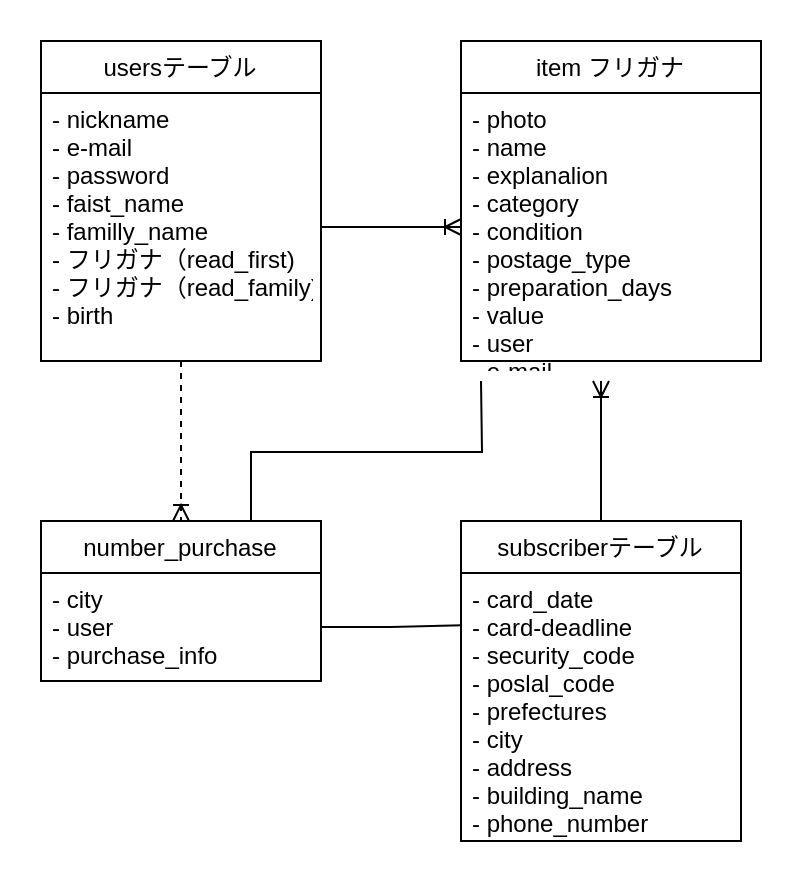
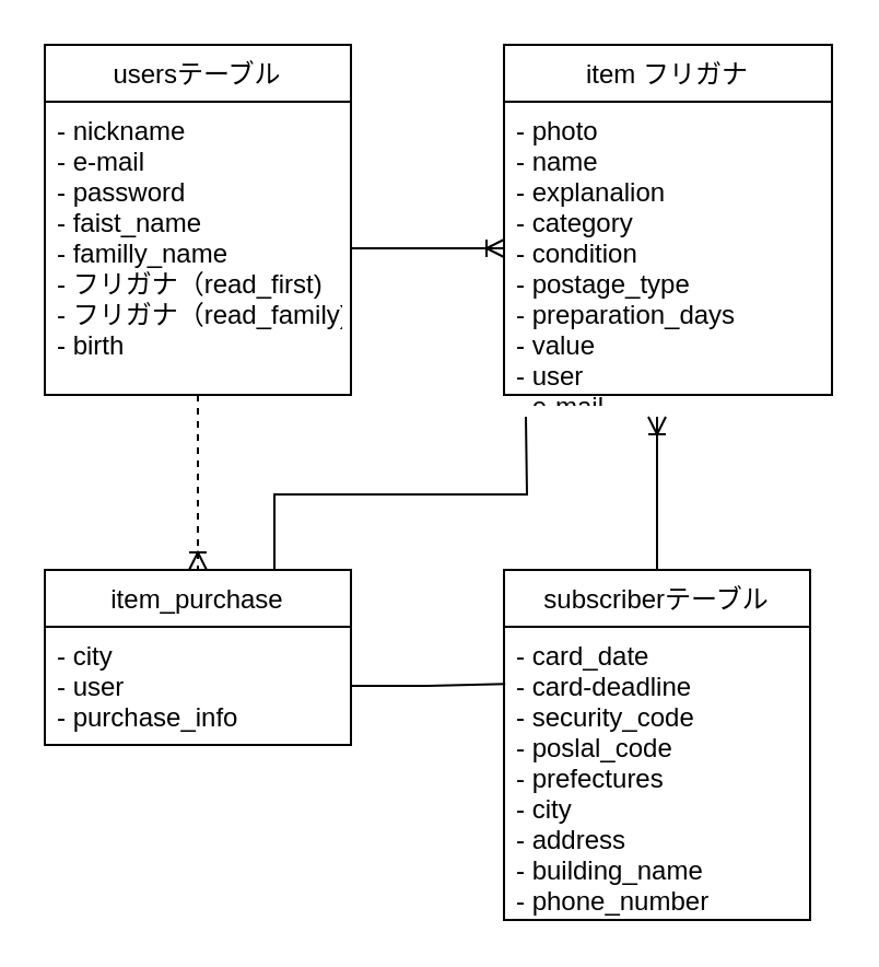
- <mxCell id="9" value="number_purchase" style="swimlane;fontStyle=0;childLayout=stackLayout;horizontal=1;startSize=26;fillColor=none;horizontalStack=0;resizeParent=1;resizeParentMax=0;resizeLast=0;collapsible=1;marginBottom=0;" parent="1" vertex="1"><mxGeometry x="20" y="260" width="140" height="80" as="geometry" /></mxCell>
+ <mxCell id="9" value="item_purchase" style="swimlane;fontStyle=0;childLayout=stackLayout;horizontal=1;startSize=26;fillColor=none;horizontalStack=0;resizeParent=1;resizeParentMax=0;resizeLast=0;collapsible=1;marginBottom=0;" parent="1" vertex="1"><mxGeometry x="20" y="260" width="140" height="80" as="geometry" /></mxCell>
